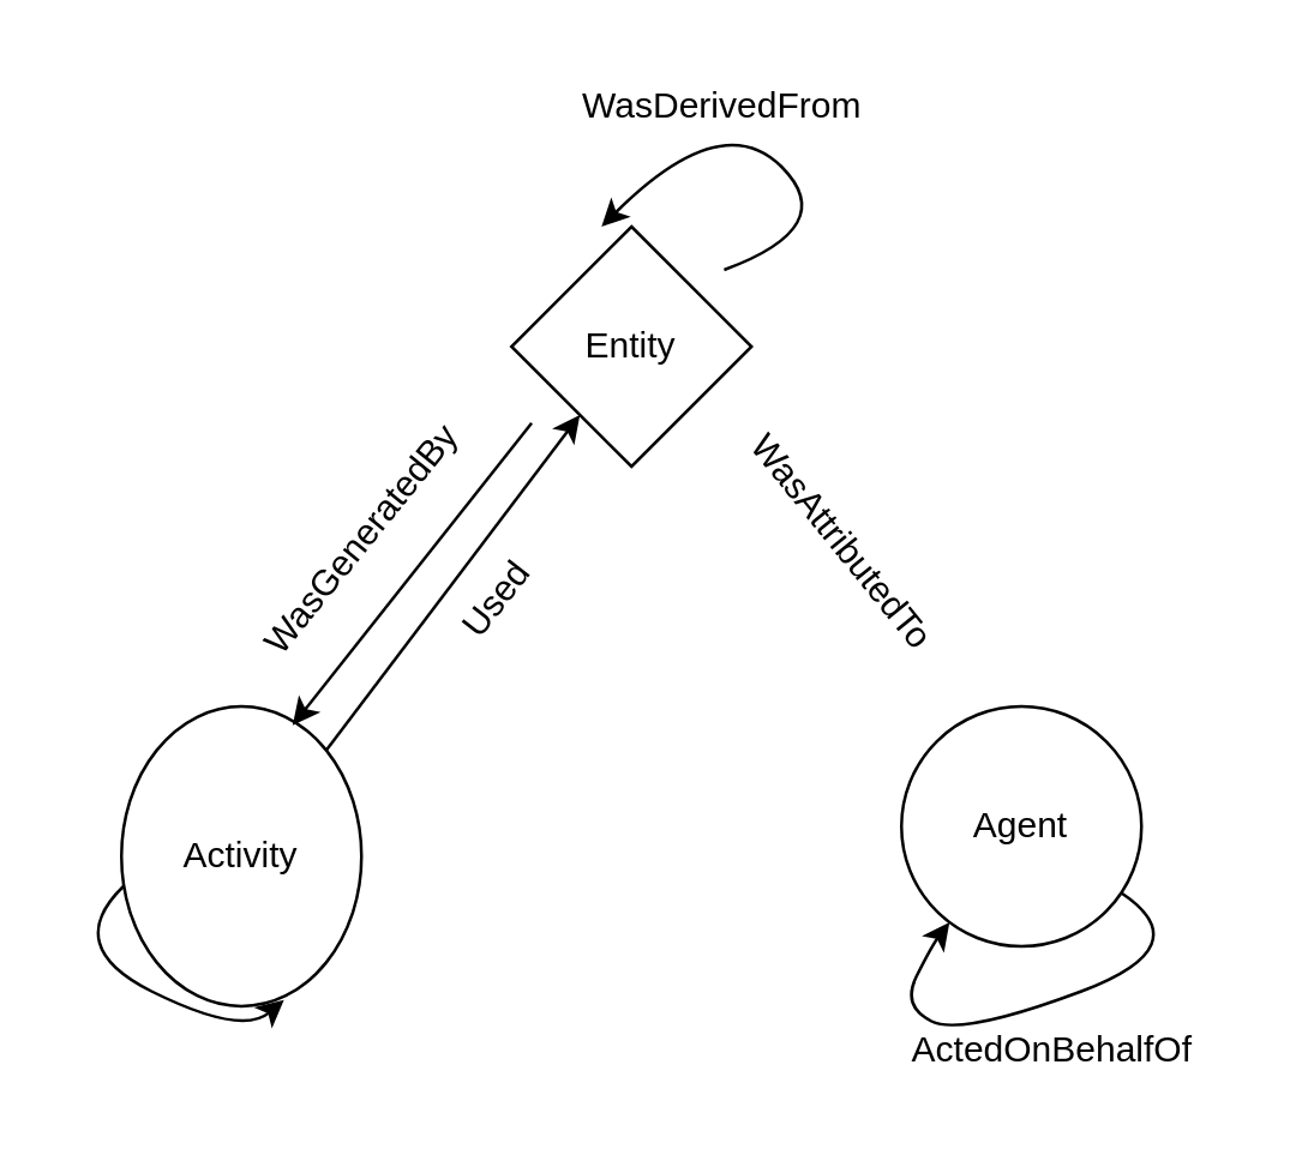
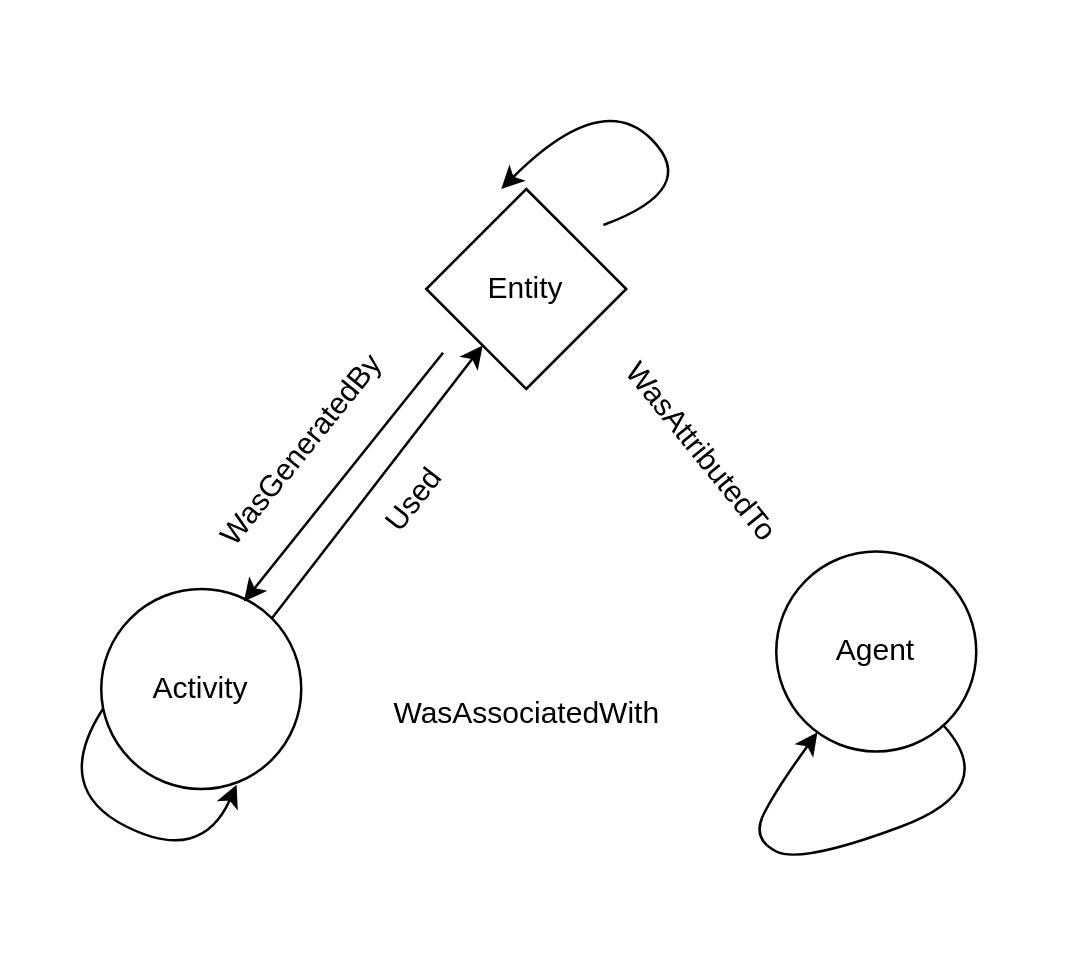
- <mxCell id="15" value="WasDerivedFrom" style="text;html=1;align=center;verticalAlign=middle;resizable=0;points=[];autosize=1;strokeColor=none;fillColor=none;" vertex="1" parent="1"><mxGeometry x="180" y="20" width="120" height="30" as="geometry" /></mxCell>
- <mxCell id="4" value="Agent" style="ellipse;whiteSpace=wrap;html=1;aspect=fixed;" vertex="1" parent="1"><mxGeometry x="300" y="235" width="80" height="80" as="geometry" /></mxCell>
+ <mxCell id="4" value="Agent" style="ellipse;whiteSpace=wrap;html=1;aspect=fixed;" vertex="1" parent="1"><mxGeometry x="310" y="220" width="80" height="80" as="geometry" /></mxCell>
- <mxCell id="3" value="Activity" style="ellipse;whiteSpace=wrap;html=1;aspect=fixed;" vertex="1" parent="1"><mxGeometry x="40" y="235" width="80" height="100" as="geometry" /></mxCell>
+ <mxCell id="3" value="Activity" style="ellipse;whiteSpace=wrap;html=1;aspect=fixed;" vertex="1" parent="1"><mxGeometry x="40" y="235" width="80" height="80" as="geometry" /></mxCell>
+ <mxCell id="9" value="WasAssociatedWith" style="text;html=1;align=center;verticalAlign=middle;resizable=0;points=[];autosize=1;strokeColor=none;fillColor=none;" vertex="1" parent="1"><mxGeometry x="145" y="270" width="130" height="30" as="geometry" /></mxCell>
- <mxCell id="12" value="ActedOnBehalfOf" style="text;html=1;align=center;verticalAlign=middle;resizable=0;points=[];autosize=1;strokeColor=none;fillColor=none;" vertex="1" parent="1"><mxGeometry x="290" y="335" width="120" height="30" as="geometry" /></mxCell>
